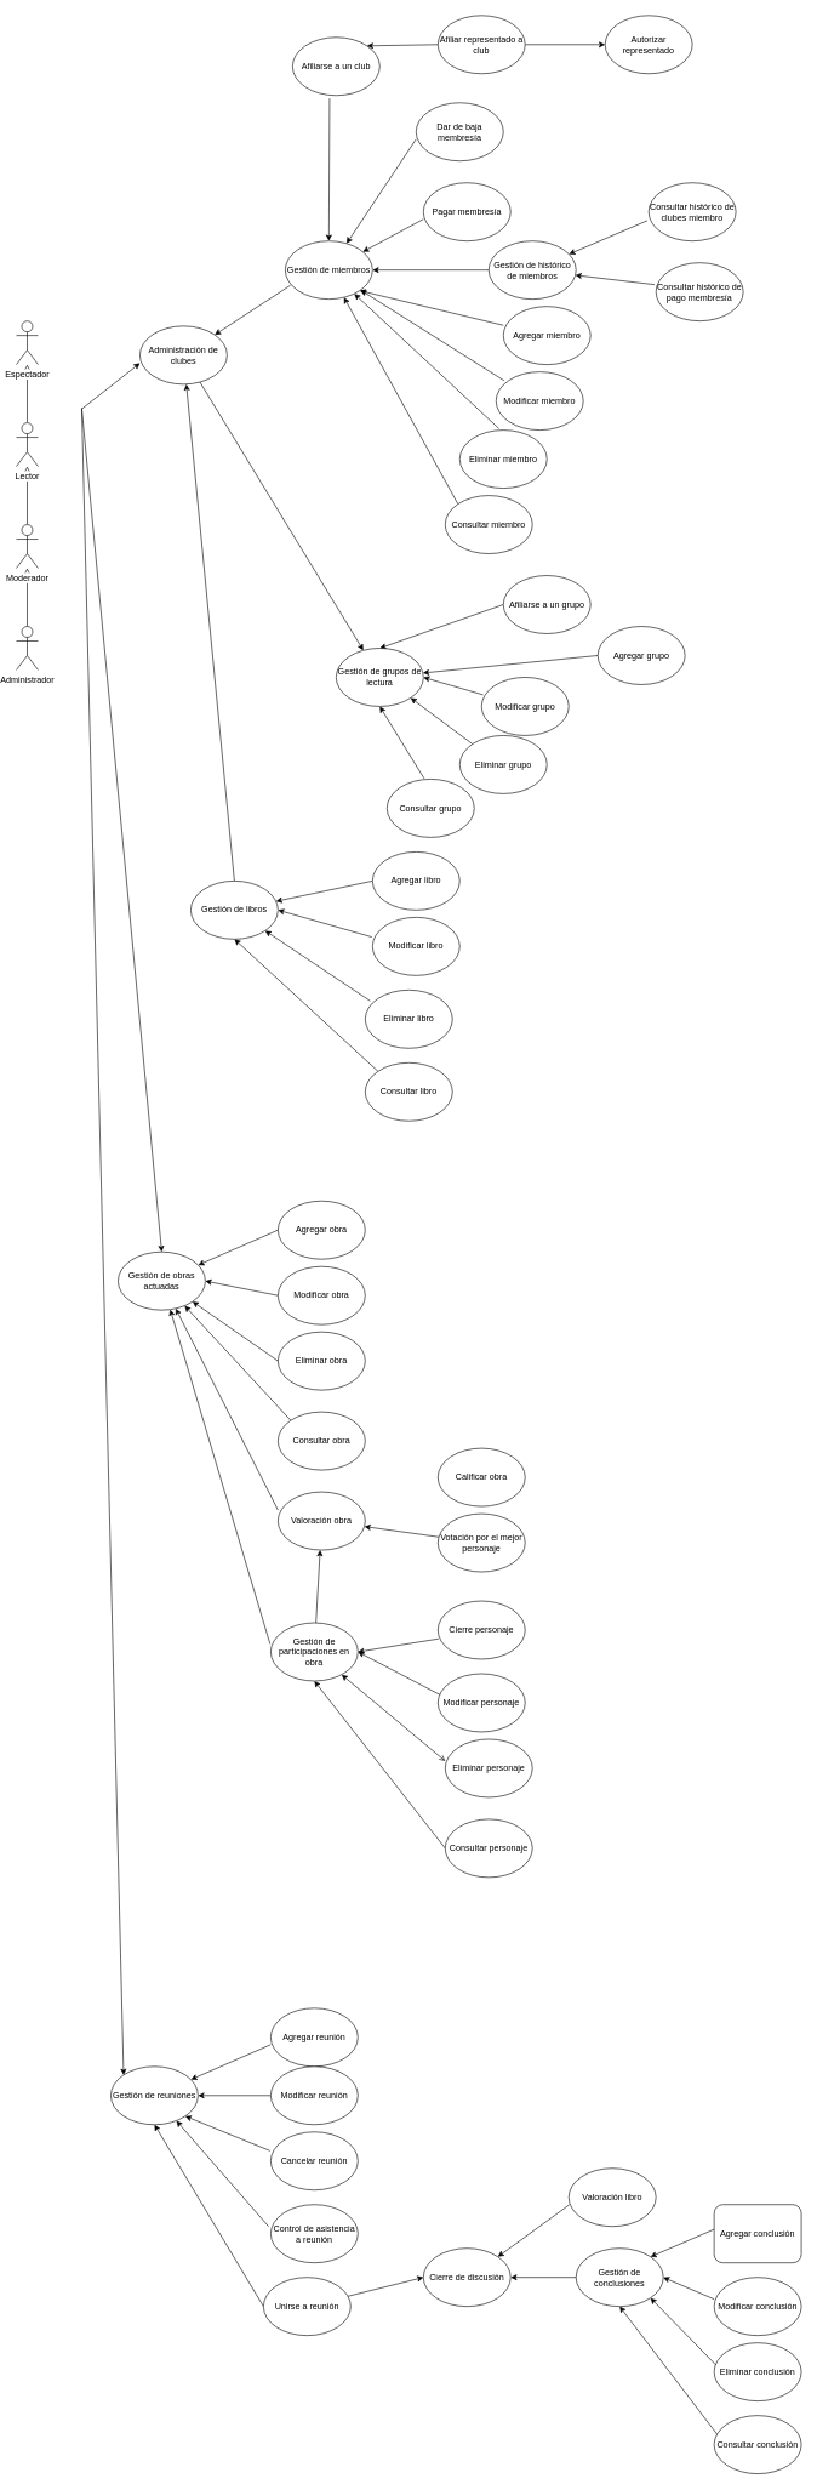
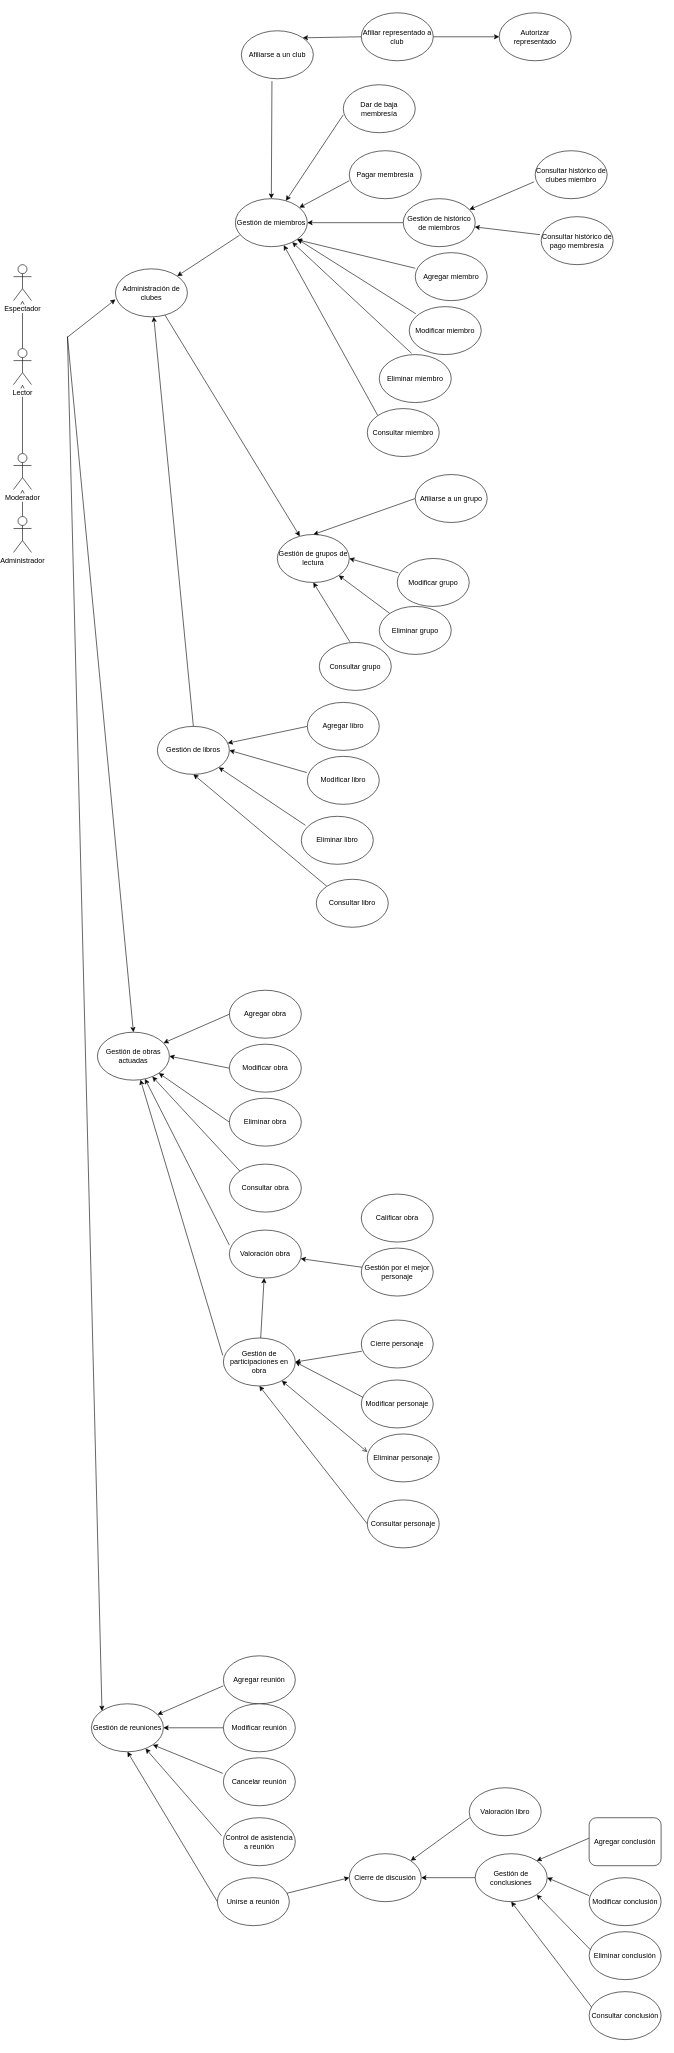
- <mxCell id="7" value="Moderador" style="shape=umlActor;verticalLabelPosition=bottom;labelBackgroundColor=#ffffff;verticalAlign=top;html=1;outlineConnect=0;" vertex="1" parent="1"><mxGeometry x="20" y="720" width="30" height="60" as="geometry" /></mxCell>
+ <mxCell id="7" value="Moderador" style="shape=umlActor;verticalLabelPosition=bottom;labelBackgroundColor=#ffffff;verticalAlign=top;html=1;outlineConnect=0;" vertex="1" parent="1"><mxGeometry x="20" y="755" width="30" height="60" as="geometry" /></mxCell>
- <mxCell id="57" value="Agregar grupo" style="ellipse;whiteSpace=wrap;html=1;" vertex="1" parent="1"><mxGeometry x="820" y="860" width="120" height="80" as="geometry" /></mxCell>
- <mxCell id="13" style="edgeStyle=none;rounded=0;orthogonalLoop=1;jettySize=auto;html=1;startArrow=classic;startFill=1;endArrow=none;endFill=0;entryX=0;entryY=0.5;entryDx=0;entryDy=0;" edge="1" parent="1" source="18" target="57"><mxGeometry relative="1" as="geometry"><mxPoint x="670" y="880" as="targetPoint" /></mxGeometry></mxCell>
- <mxCell id="67" value="Consultar libro" style="ellipse;whiteSpace=wrap;html=1;" vertex="1" parent="1"><mxGeometry x="500" y="1460" width="120" height="80" as="geometry" /></mxCell>
+ <mxCell id="67" value="Consultar libro" style="ellipse;whiteSpace=wrap;html=1;" vertex="1" parent="1"><mxGeometry x="525" y="1465" width="120" height="80" as="geometry" /></mxCell>
- <mxCell id="76" value="Votación por el mejor personaje" style="ellipse;whiteSpace=wrap;html=1;" vertex="1" parent="1"><mxGeometry x="600" y="2080" width="120" height="80" as="geometry" /></mxCell>
+ <mxCell id="76" value="Gestión por el mejor personaje" style="ellipse;whiteSpace=wrap;html=1;" vertex="1" parent="1"><mxGeometry x="600" y="2080" width="120" height="80" as="geometry" /></mxCell>
